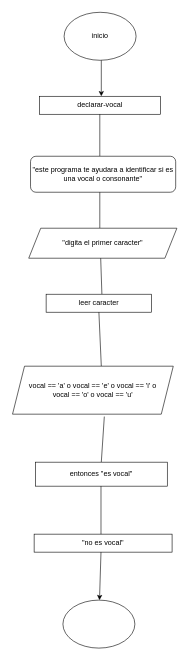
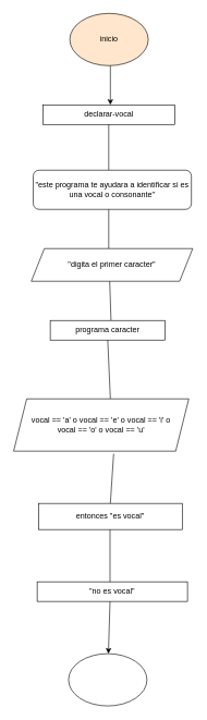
- <mxCell id="2" value="inicio" style="ellipse;whiteSpace=wrap;html=1;" vertex="1" parent="1"><mxGeometry x="106" y="20" width="120" height="80" as="geometry" /></mxCell>
+ <mxCell id="2" value="inicio" style="ellipse;whiteSpace=wrap;html=1;fillColor=#ffe6cc;" vertex="1" parent="1"><mxGeometry x="106" y="20" width="120" height="80" as="geometry" /></mxCell>
- <mxCell id="10" value="leer caracter" style="rounded=0;whiteSpace=wrap;html=1;" vertex="1" parent="1"><mxGeometry x="76" y="490" width="176" height="30" as="geometry" /></mxCell>
+ <mxCell id="10" value="programa caracter" style="rounded=0;whiteSpace=wrap;html=1;" vertex="1" parent="1"><mxGeometry x="76" y="490" width="176" height="30" as="geometry" /></mxCell>
